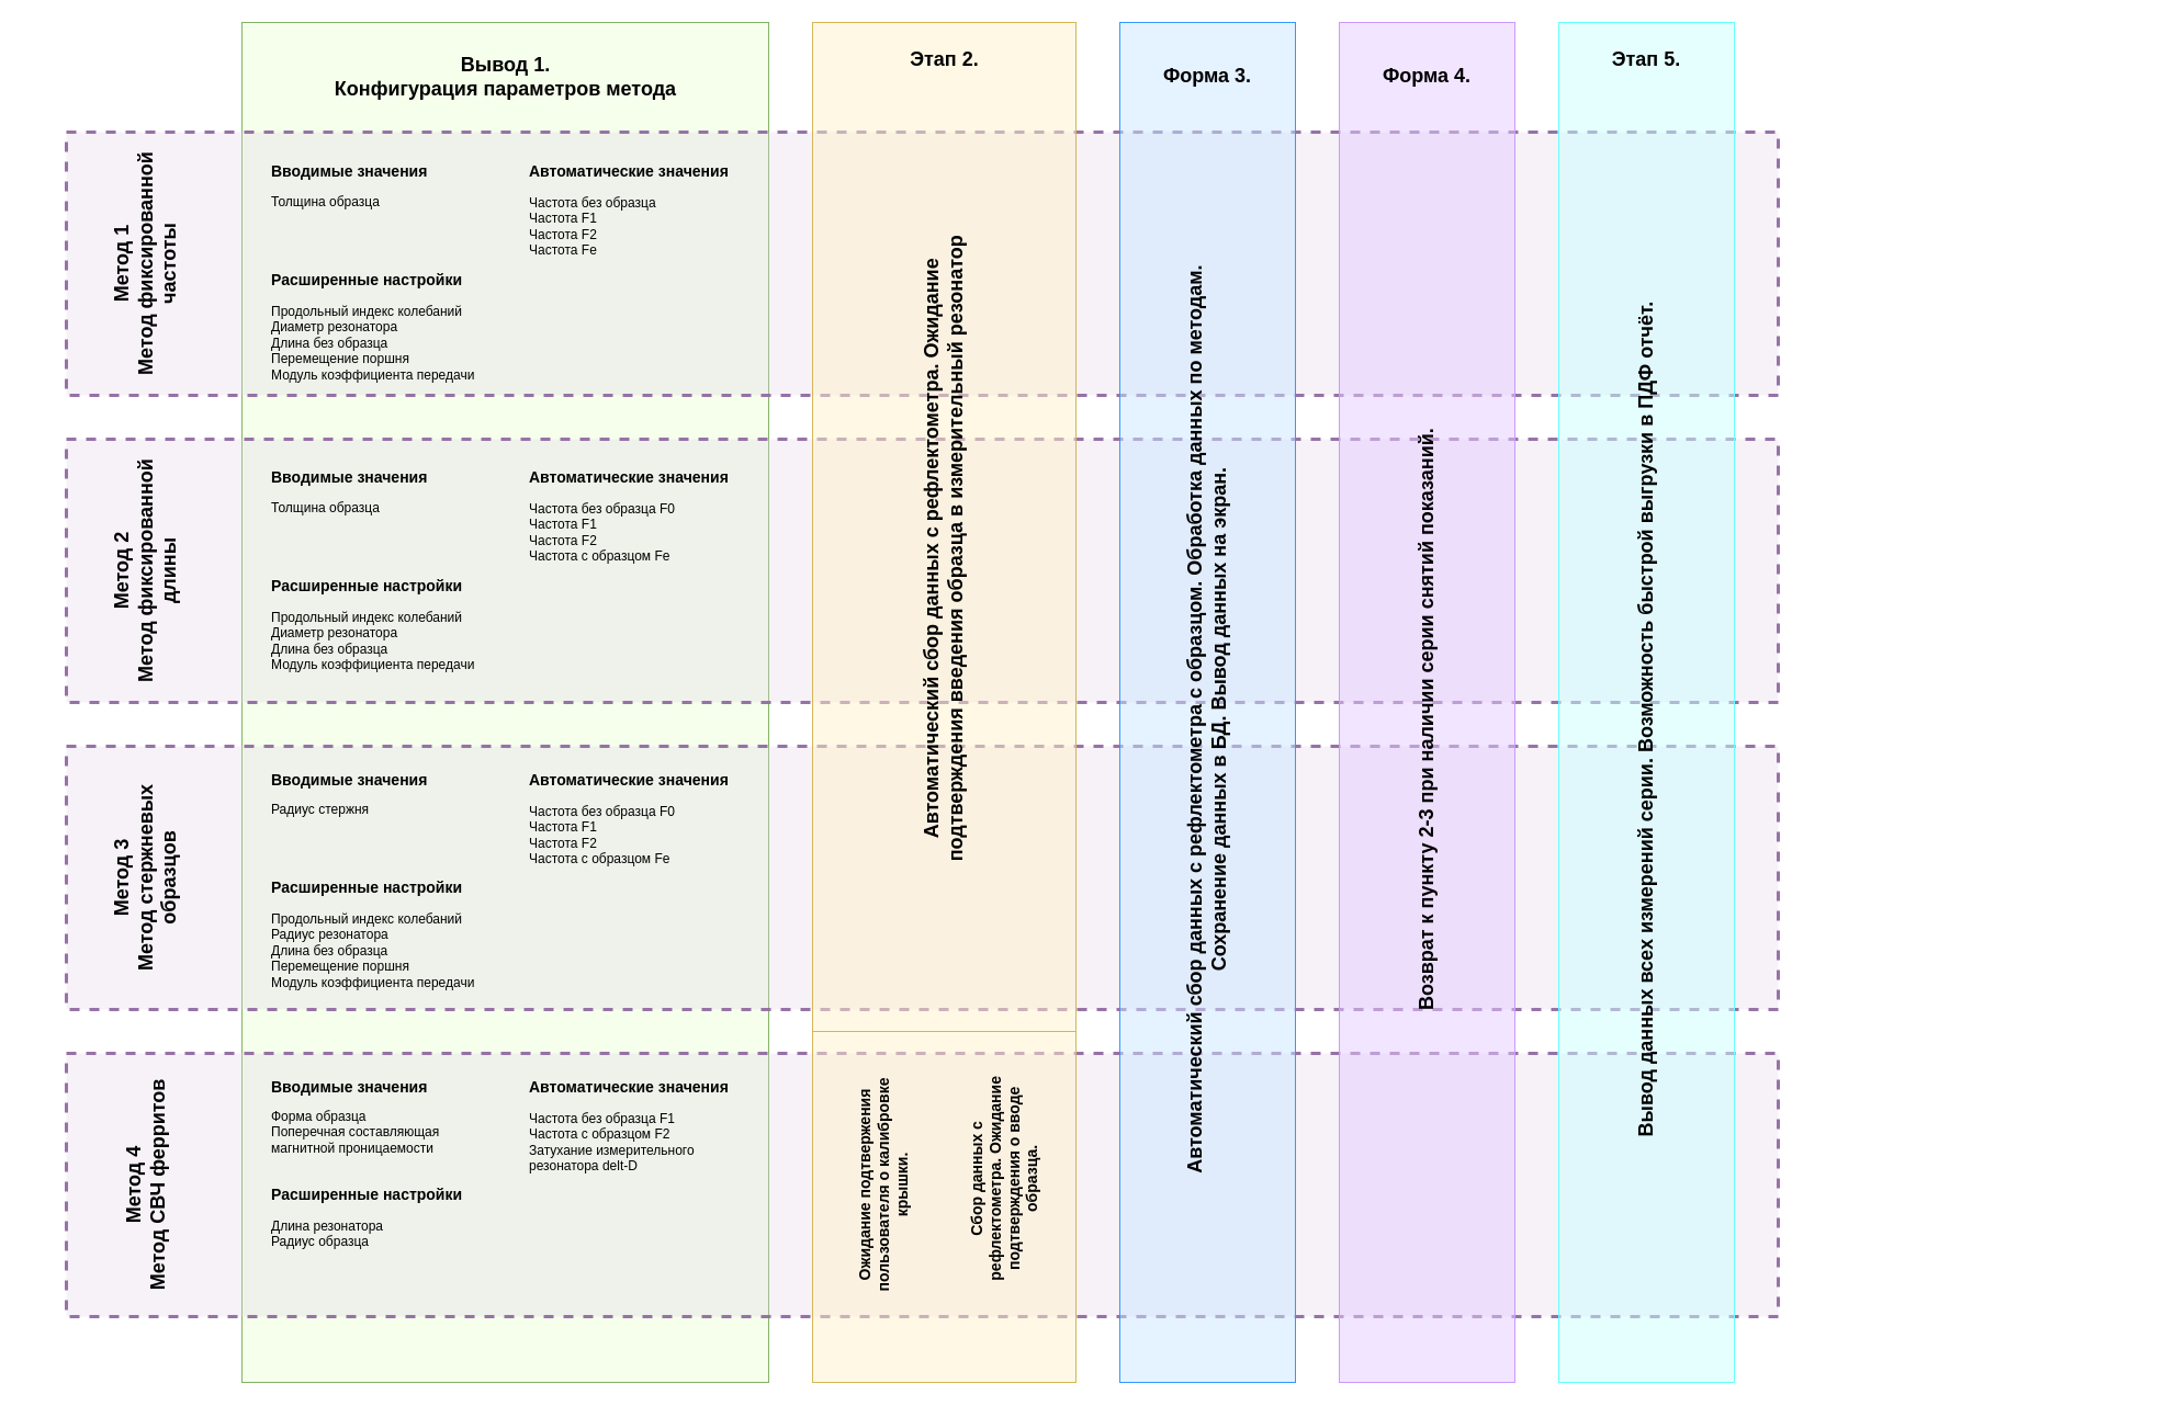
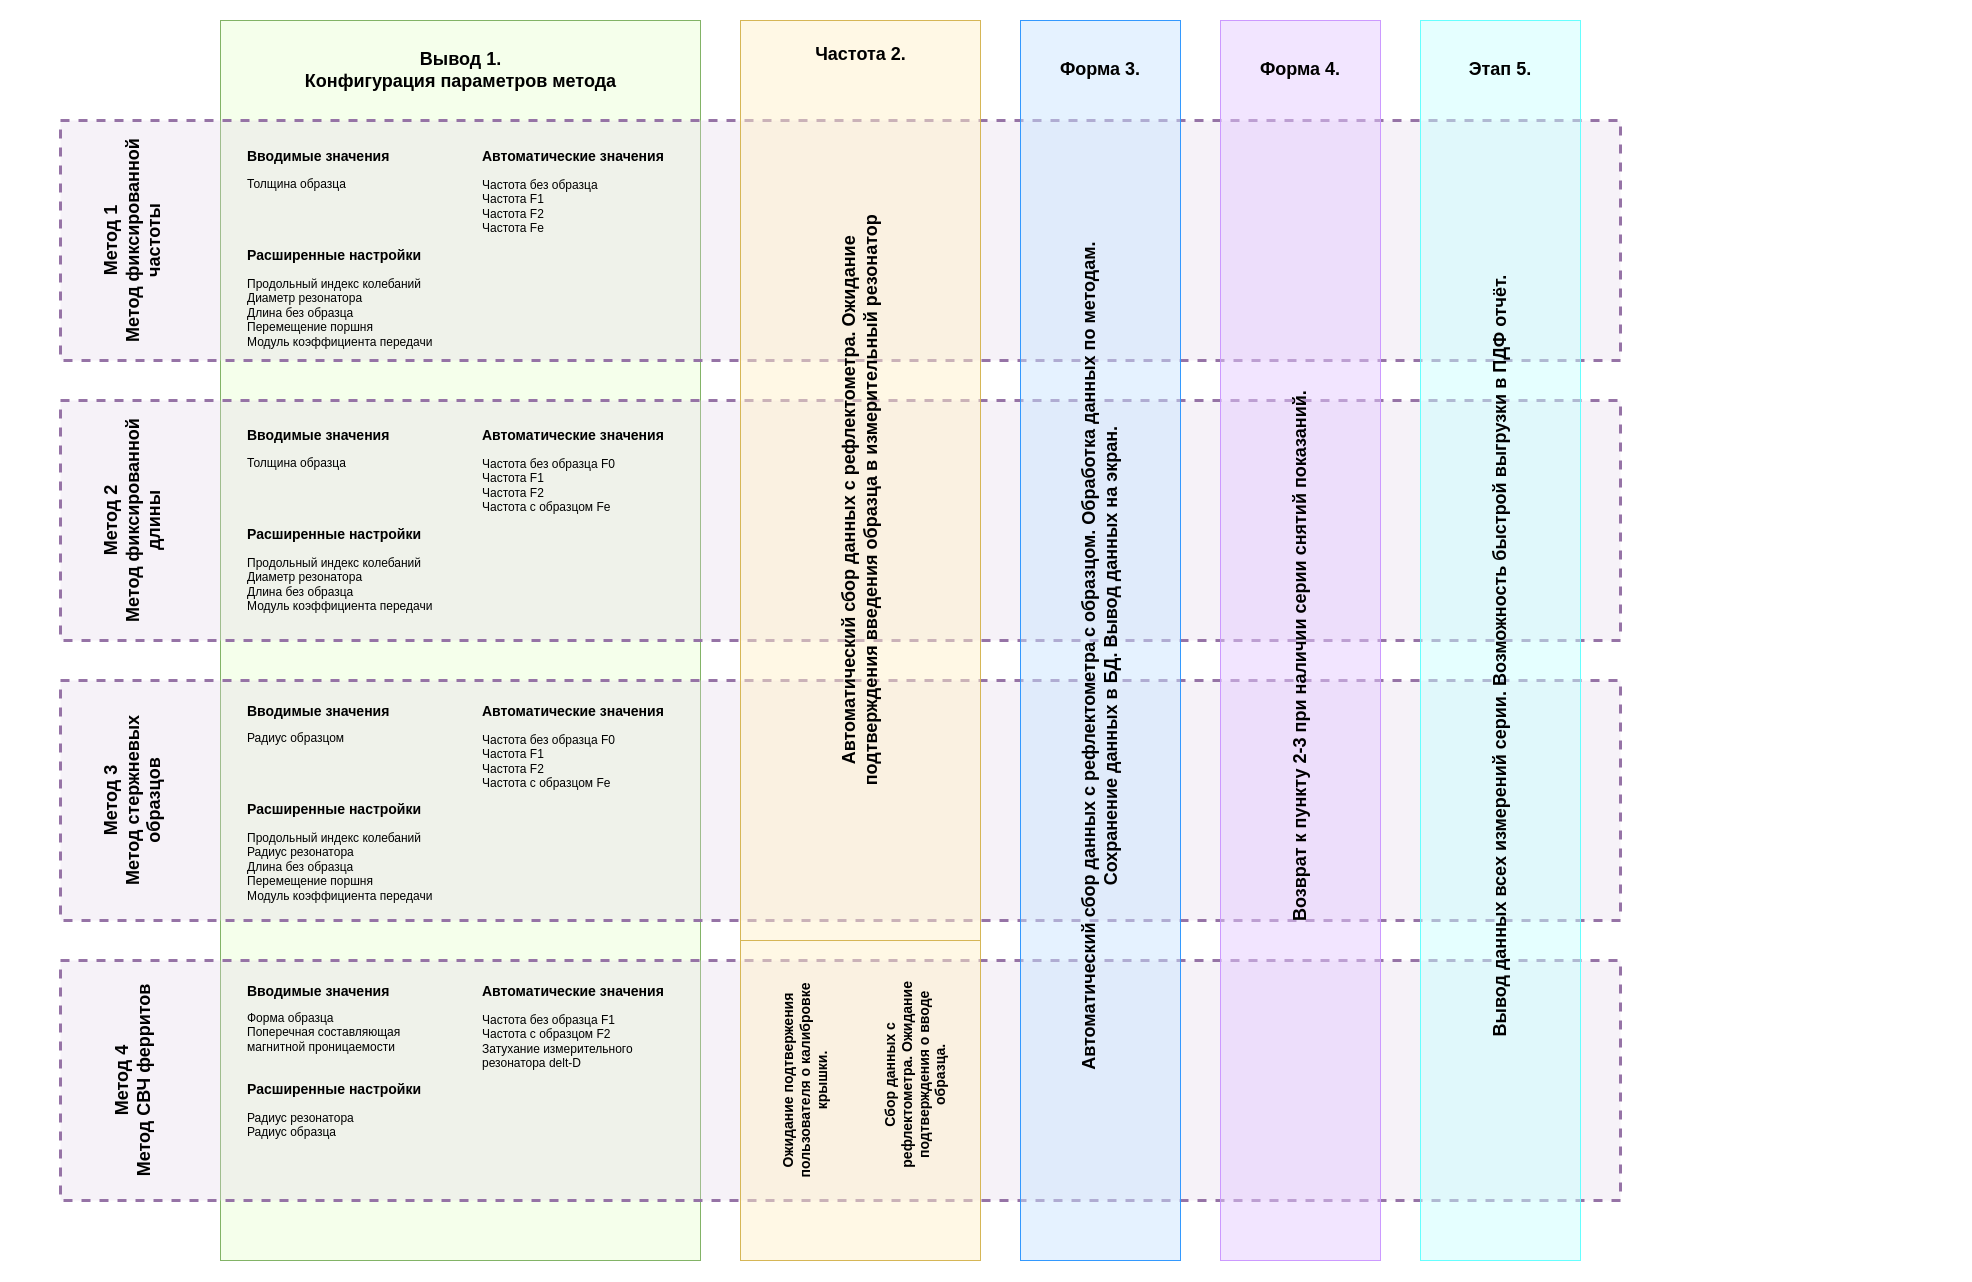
- <mxCell id="38" value="Этап 2.&lt;div&gt;&lt;br&gt;&lt;/div&gt;" style="text;html=1;align=center;verticalAlign=middle;whiteSpace=wrap;rounded=0;fontStyle=1;fontSize=18;movable=1;resizable=1;rotatable=1;deletable=1;editable=1;locked=0;connectable=1;" vertex="1" parent="36"><mxGeometry x="34.688" y="14.839" width="170.625" height="59.355" as="geometry" /></mxCell>
+ <mxCell id="38" value="Частота 2.&lt;div&gt;&lt;br&gt;&lt;/div&gt;" style="text;html=1;align=center;verticalAlign=middle;whiteSpace=wrap;rounded=0;fontStyle=1;fontSize=18;movable=1;resizable=1;rotatable=1;deletable=1;editable=1;locked=0;connectable=1;" vertex="1" parent="36"><mxGeometry x="34.688" y="14.839" width="170.625" height="59.355" as="geometry" /></mxCell>
- <mxCell id="50" value="Этап 5.&lt;div&gt;&lt;br&gt;&lt;/div&gt;" style="text;html=1;align=center;verticalAlign=middle;whiteSpace=wrap;rounded=0;fontStyle=1;fontSize=18;movable=1;resizable=1;rotatable=1;deletable=1;editable=1;locked=0;connectable=1;" vertex="1" parent="49"><mxGeometry x="31.25" y="5" width="97.5" height="80" as="geometry" /></mxCell>
+ <mxCell id="50" value="Этап 5.&lt;div&gt;&lt;br&gt;&lt;/div&gt;" style="text;html=1;align=center;verticalAlign=middle;whiteSpace=wrap;rounded=0;fontStyle=1;fontSize=18;movable=1;resizable=1;rotatable=1;deletable=1;editable=1;locked=0;connectable=1;" vertex="1" parent="49"><mxGeometry x="31.25" y="20" width="97.5" height="80" as="geometry" /></mxCell>
- <mxCell id="27" value="Радиус стержня" style="text;html=1;align=left;verticalAlign=top;whiteSpace=wrap;rounded=0;" vertex="1" parent="1"><mxGeometry x="245" y="724.38" width="215" height="80" as="geometry" /></mxCell>
+ <mxCell id="27" value="Радиус образцом" style="text;html=1;align=left;verticalAlign=top;whiteSpace=wrap;rounded=0;" vertex="1" parent="1"><mxGeometry x="245" y="724.38" width="215" height="80" as="geometry" /></mxCell>
- <mxCell id="32" value="&lt;div&gt;Длина резонатора&lt;/div&gt;&lt;div&gt;Радиус образца&lt;/div&gt;&lt;div&gt;&lt;br&gt;&lt;/div&gt;" style="text;html=1;align=left;verticalAlign=top;whiteSpace=wrap;rounded=0;" vertex="1" parent="1"><mxGeometry x="245" y="1104.38" width="215" height="80" as="geometry" /></mxCell>
+ <mxCell id="32" value="&lt;div&gt;Радиус резонатора&lt;/div&gt;&lt;div&gt;Радиус образца&lt;/div&gt;&lt;div&gt;&lt;br&gt;&lt;/div&gt;" style="text;html=1;align=left;verticalAlign=top;whiteSpace=wrap;rounded=0;" vertex="1" parent="1"><mxGeometry x="245" y="1104.38" width="215" height="80" as="geometry" /></mxCell>
